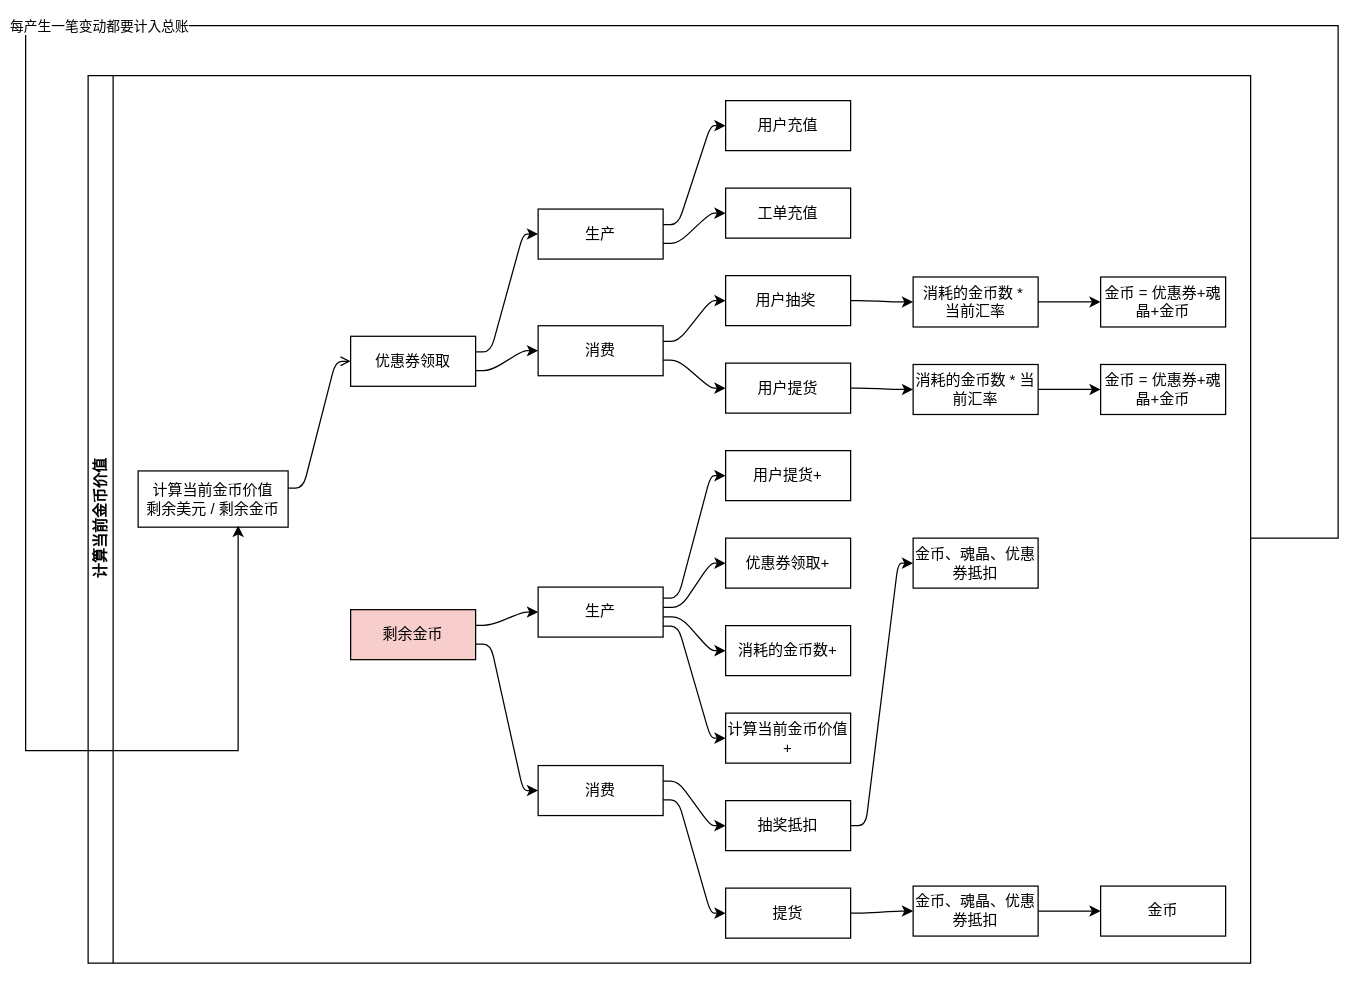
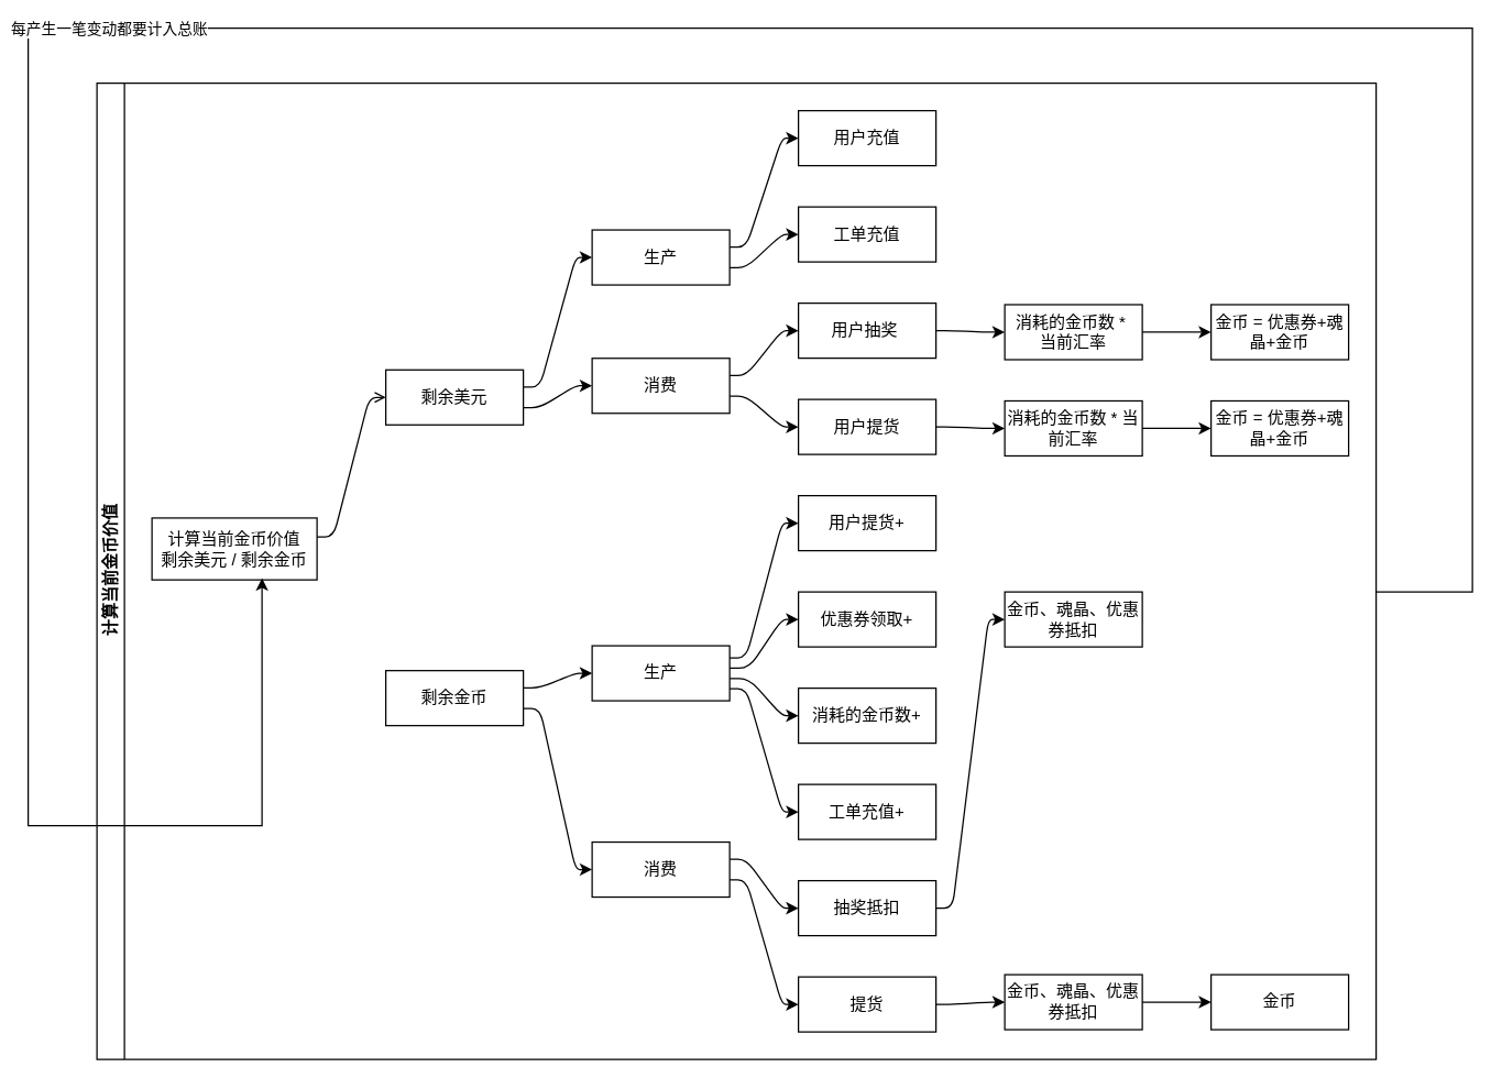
- <mxCell id="4" value="优惠券领取" style="whiteSpace=wrap;html=1;" vertex="1" parent="2"><mxGeometry x="210" y="208.527" width="100" height="40" as="geometry" /></mxCell>
+ <mxCell id="4" value="剩余美元" style="whiteSpace=wrap;html=1;" vertex="1" parent="2"><mxGeometry x="210" y="208.527" width="100" height="40" as="geometry" /></mxCell>
- <mxCell id="6" value="剩余金币" style="whiteSpace=wrap;html=1;fillColor=#f8cecc;" vertex="1" parent="2"><mxGeometry x="210" y="427.225" width="100" height="40" as="geometry" /></mxCell>
+ <mxCell id="6" value="剩余金币" style="whiteSpace=wrap;html=1;" vertex="1" parent="2"><mxGeometry x="210" y="427.225" width="100" height="40" as="geometry" /></mxCell>
- <mxCell id="46" value="计算当前金币价值+" style="whiteSpace=wrap;html=1;" vertex="1" parent="2"><mxGeometry x="510" y="510" width="100" height="40" as="geometry" /></mxCell>
+ <mxCell id="46" value="工单充值+" style="whiteSpace=wrap;html=1;" vertex="1" parent="2"><mxGeometry x="510" y="510" width="100" height="40" as="geometry" /></mxCell>
